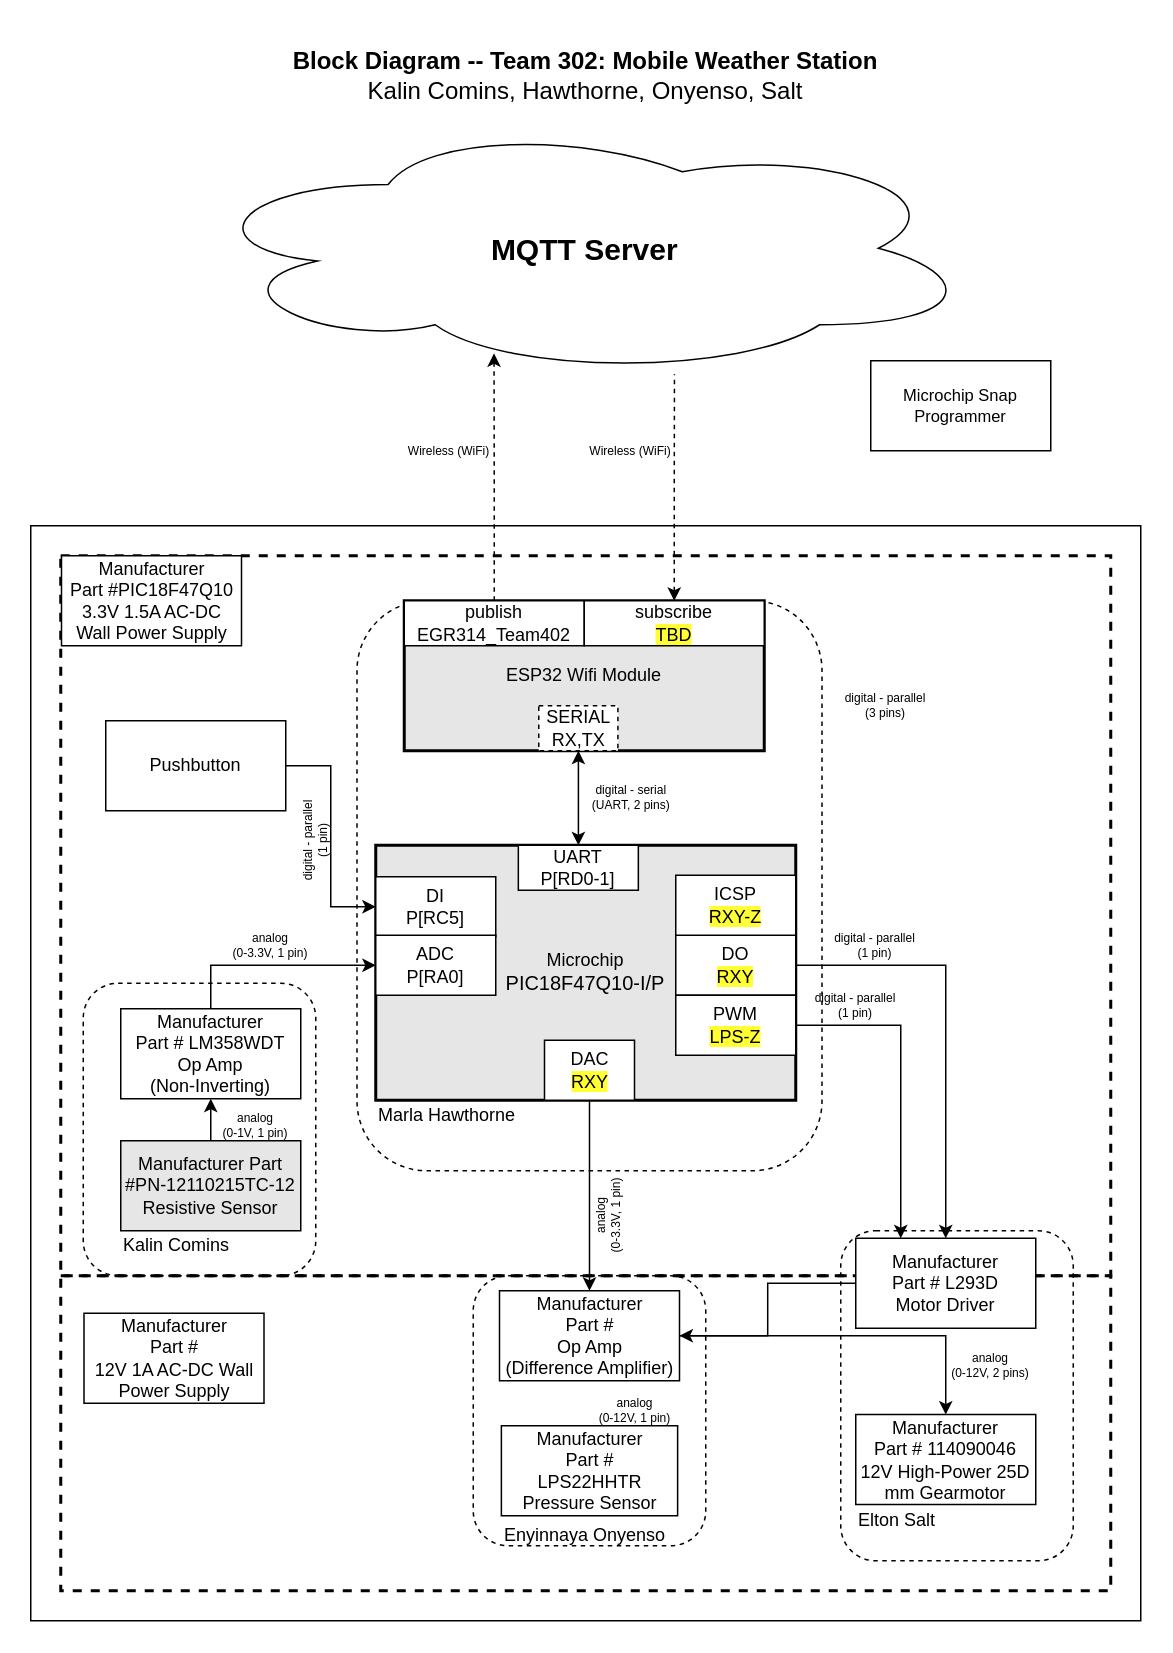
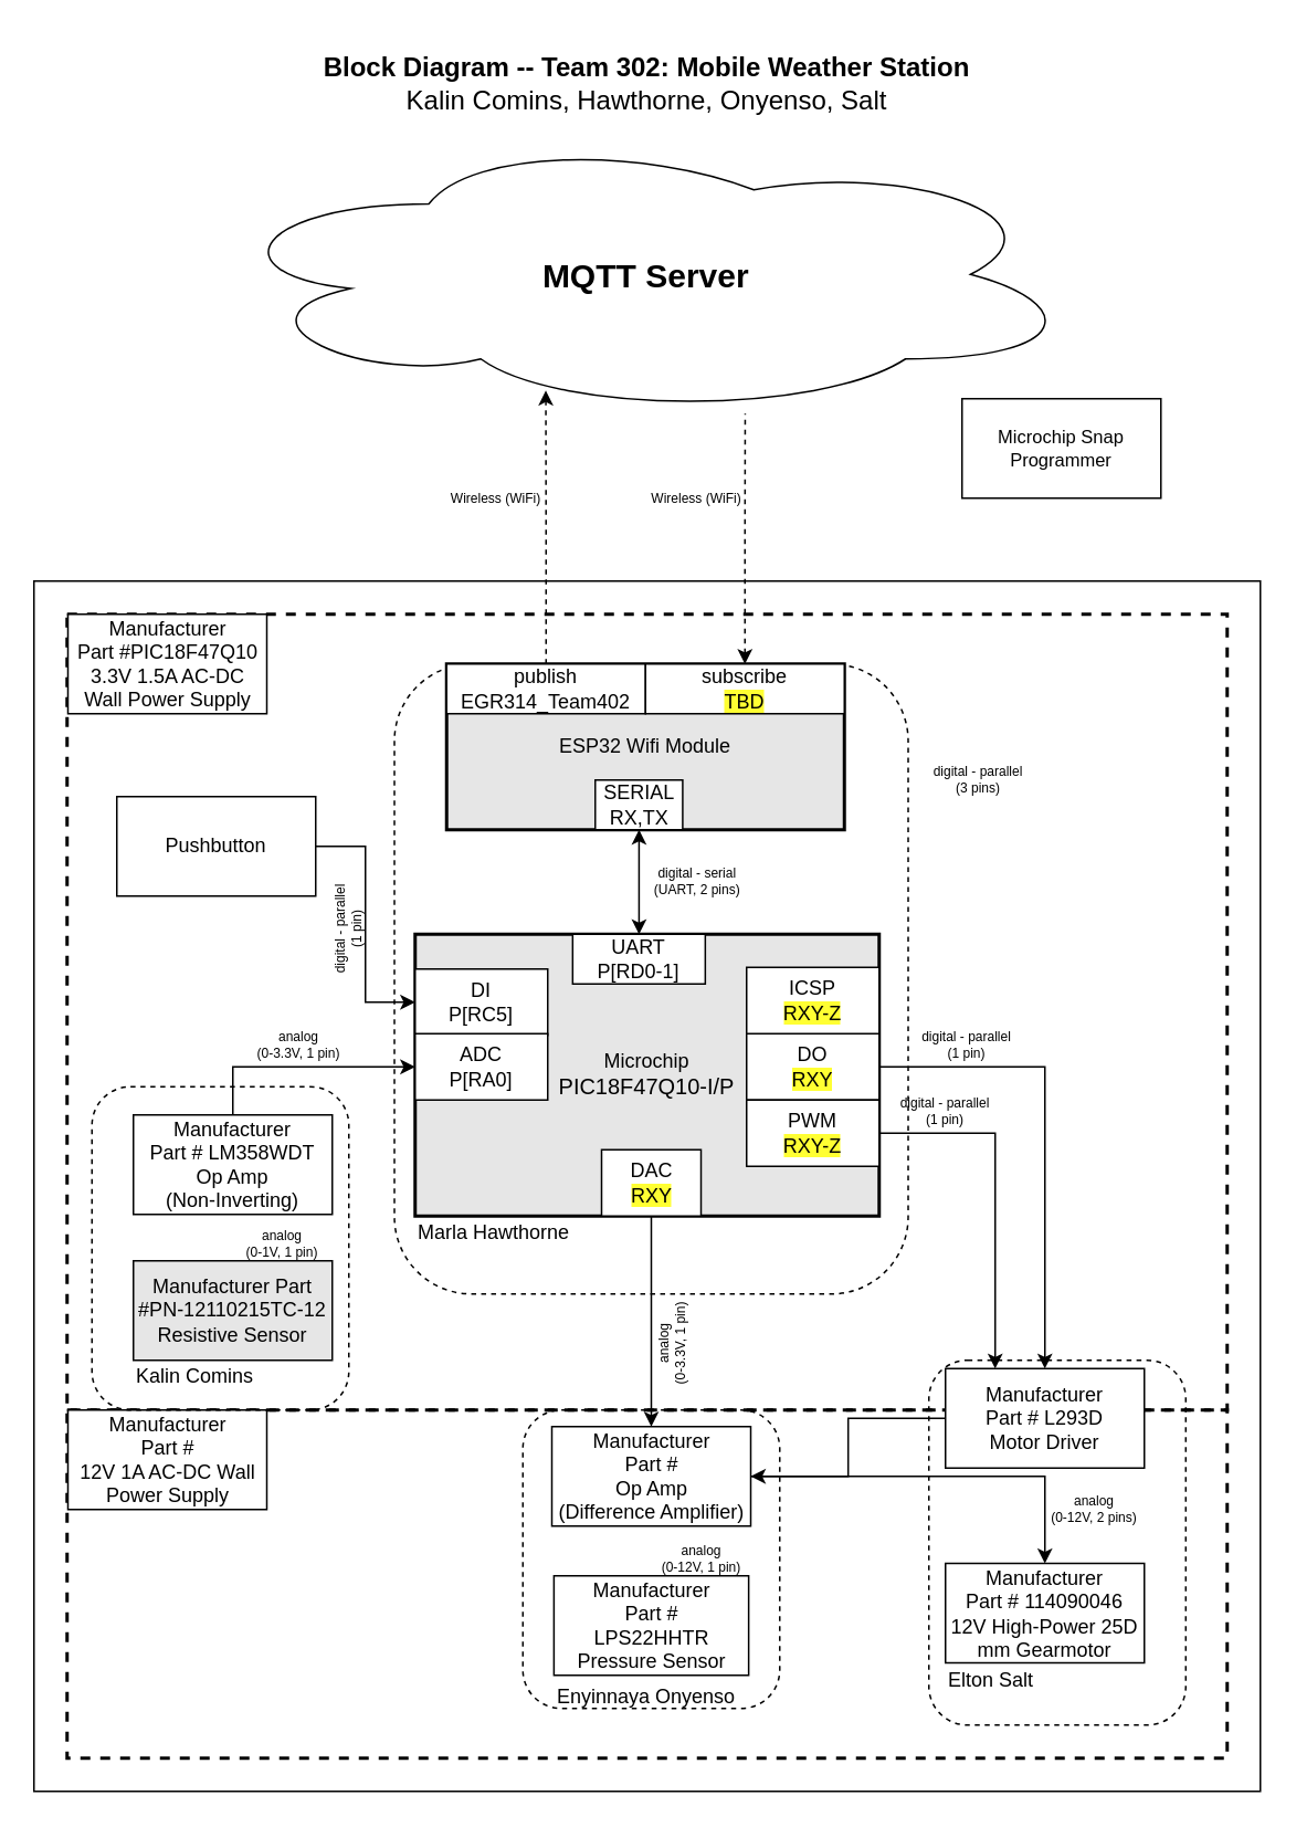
- <mxCell id="41" value="&lt;div&gt;SERIAL&lt;/div&gt;RX,TX" style="rounded=0;whiteSpace=wrap;html=1;dashed=1;" vertex="1" parent="1"><mxGeometry x="358.679" y="470" width="52.752" height="30" as="geometry" /></mxCell>
+ <mxCell id="41" value="&lt;div&gt;SERIAL&lt;/div&gt;RX,TX" style="rounded=0;whiteSpace=wrap;html=1;" vertex="1" parent="1"><mxGeometry x="358.679" y="470" width="52.752" height="30" as="geometry" /></mxCell>
- <mxCell id="57" value="&lt;div&gt;PWM&lt;br&gt;&lt;/div&gt;&lt;div&gt;&lt;span style=&quot;background-color: rgb(255 , 255 , 51)&quot;&gt;LPS-Z&lt;/span&gt;&lt;/div&gt;" style="rounded=0;whiteSpace=wrap;html=1;" vertex="1" parent="52"><mxGeometry x="200" y="100" width="80" height="40" as="geometry" /></mxCell>
+ <mxCell id="57" value="&lt;div&gt;PWM&lt;br&gt;&lt;/div&gt;&lt;div&gt;&lt;span style=&quot;background-color: rgb(255 , 255 , 51)&quot;&gt;RXY-Z&lt;/span&gt;&lt;/div&gt;" style="rounded=0;whiteSpace=wrap;html=1;" vertex="1" parent="52"><mxGeometry x="200" y="100" width="80" height="40" as="geometry" /></mxCell>
- <mxCell id="10" style="edgeStyle=orthogonalEdgeStyle;rounded=0;sketch=0;orthogonalLoop=1;jettySize=auto;html=1;startArrow=none;startFill=0;strokeWidth=1;" edge="1" parent="1" source="7" target="9"><mxGeometry x="30" y="40" as="geometry" /></mxCell>
- <mxCell id="27" value="Manufacturer&lt;div&gt;Part #&lt;/div&gt;&lt;div&gt;12V 1A AC-DC Wall Power Supply&lt;/div&gt;" style="rounded=0;whiteSpace=wrap;html=1;" vertex="1" parent="1"><mxGeometry x="55.5" y="875" width="120" height="60" as="geometry" /></mxCell>
+ <mxCell id="27" value="Manufacturer&lt;div&gt;Part #&lt;/div&gt;&lt;div&gt;12V 1A AC-DC Wall Power Supply&lt;/div&gt;" style="rounded=0;whiteSpace=wrap;html=1;" vertex="1" parent="1"><mxGeometry x="40.5" y="850" width="120" height="60" as="geometry" /></mxCell>
